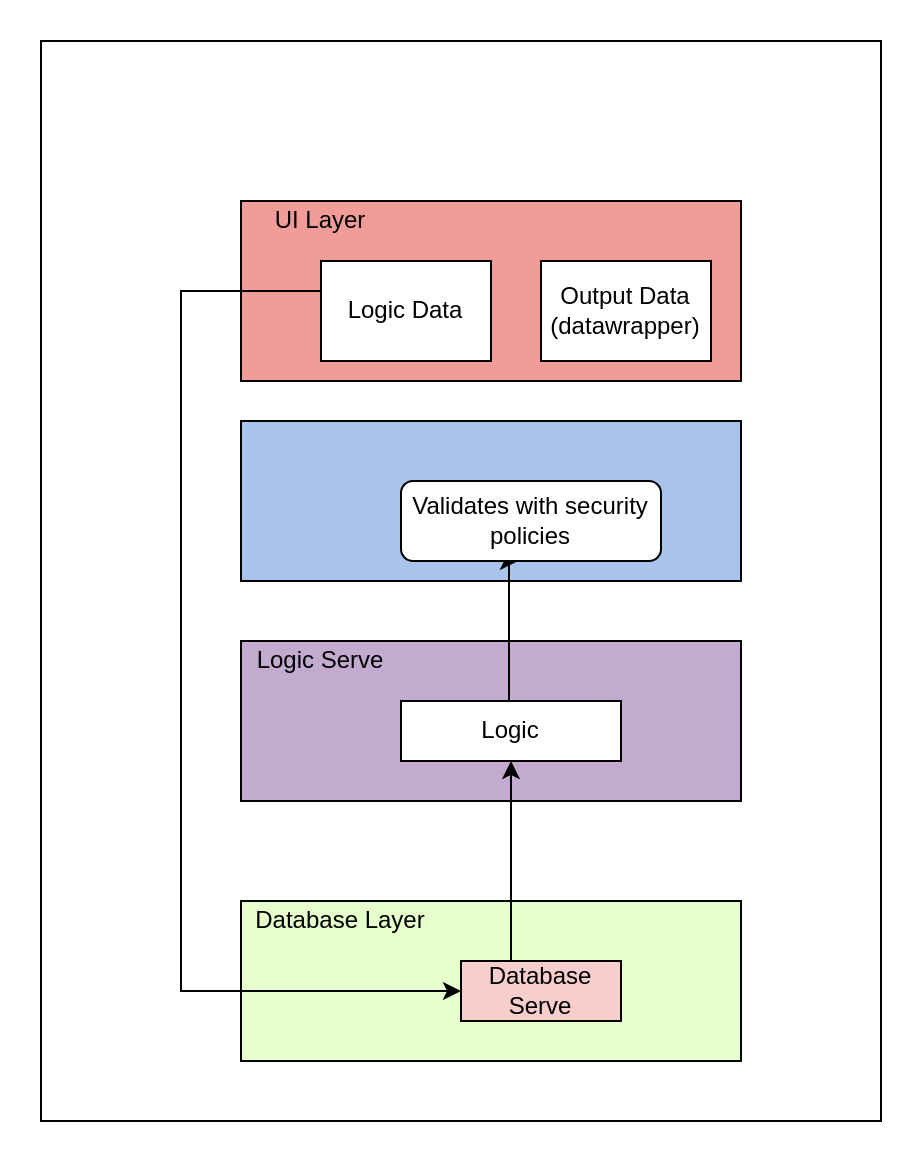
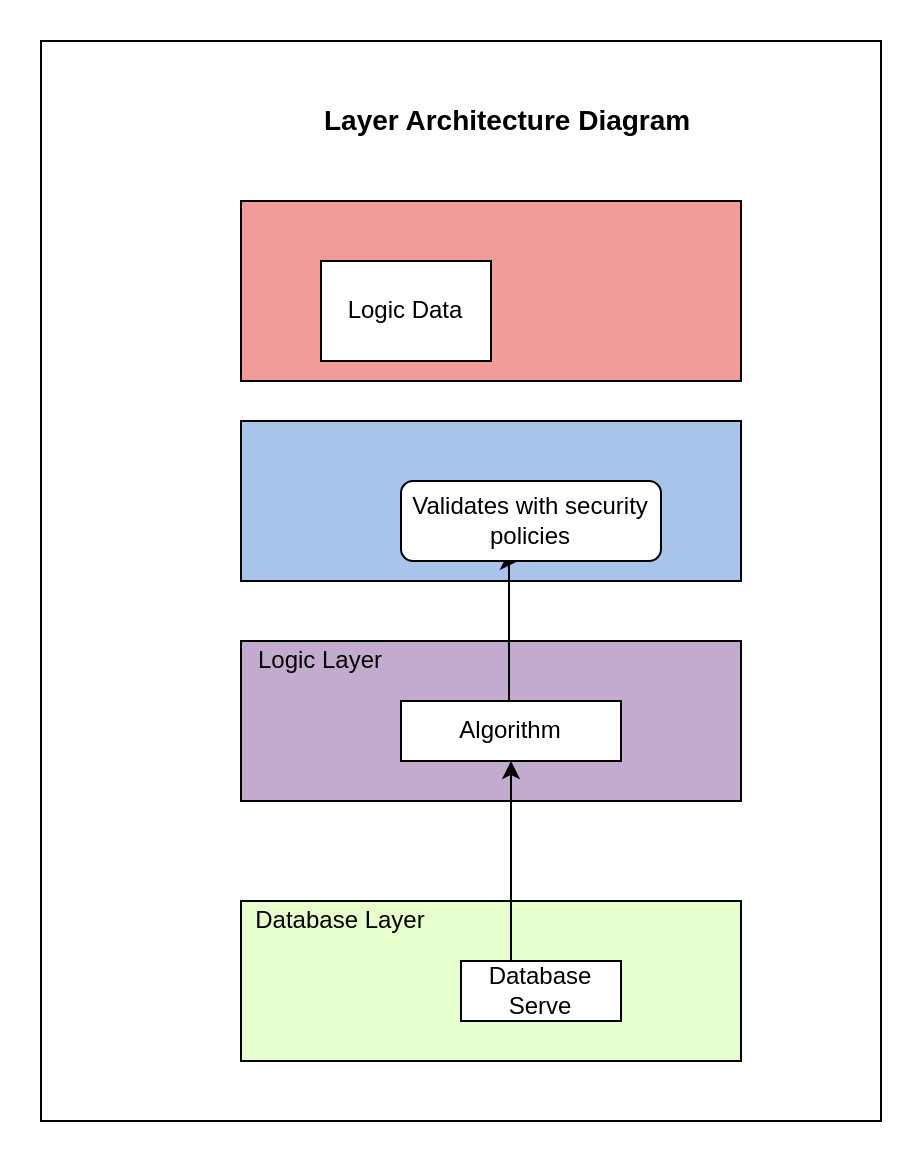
+ <mxCell id="18" value="&lt;b&gt;&lt;font style=&quot;font-size: 14px&quot;&gt;Layer Architecture Diagram&amp;nbsp;&lt;/font&gt;&lt;/b&gt;" style="text;html=1;strokeColor=none;fillColor=none;align=center;verticalAlign=middle;whiteSpace=wrap;rounded=0;" vertex="1" parent="1"><mxGeometry x="147.5" y="50" width="215" height="20" as="geometry" /></mxCell>
- <mxCell id="10" value="UI Layer" style="text;html=1;strokeColor=none;fillColor=none;align=center;verticalAlign=middle;whiteSpace=wrap;rounded=0;" vertex="1" parent="1"><mxGeometry x="125" y="100" width="70" height="20" as="geometry" /></mxCell>
- <mxCell id="17" value="Output Data&lt;br&gt;(datawrapper)" style="rounded=0;whiteSpace=wrap;html=1;" vertex="1" parent="1"><mxGeometry x="270" y="130" width="85" height="50" as="geometry" /></mxCell>
- <mxCell id="8" value="Logic Serve" style="text;html=1;strokeColor=none;fillColor=none;align=center;verticalAlign=middle;whiteSpace=wrap;rounded=0;" vertex="1" parent="1"><mxGeometry x="115" y="320" width="90" height="20" as="geometry" /></mxCell>
+ <mxCell id="8" value="Logic Layer" style="text;html=1;strokeColor=none;fillColor=none;align=center;verticalAlign=middle;whiteSpace=wrap;rounded=0;" vertex="1" parent="1"><mxGeometry x="115" y="320" width="90" height="20" as="geometry" /></mxCell>
- <mxCell id="11" style="edgeStyle=orthogonalEdgeStyle;rounded=0;orthogonalLoop=1;jettySize=auto;html=1;exitX=0;exitY=0.5;exitDx=0;exitDy=0;entryX=0;entryY=0.5;entryDx=0;entryDy=0;" edge="1" parent="1" source="12" target="5"><mxGeometry relative="1" as="geometry"><Array as="points"><mxPoint x="90" y="145" /><mxPoint x="90" y="495" /></Array></mxGeometry></mxCell>
- <mxCell id="14" value="Logic" style="rounded=0;whiteSpace=wrap;html=1;" vertex="1" parent="1"><mxGeometry x="200" y="350" width="110" height="30" as="geometry" /></mxCell>
+ <mxCell id="14" value="Algorithm" style="rounded=0;whiteSpace=wrap;html=1;" vertex="1" parent="1"><mxGeometry x="200" y="350" width="110" height="30" as="geometry" /></mxCell>
- <mxCell id="5" value="Database Serve" style="rounded=0;whiteSpace=wrap;html=1;fillColor=#f8cecc;" vertex="1" parent="1"><mxGeometry x="230" y="480" width="80" height="30" as="geometry" /></mxCell>
+ <mxCell id="5" value="Database Serve" style="rounded=0;whiteSpace=wrap;html=1;" vertex="1" parent="1"><mxGeometry x="230" y="480" width="80" height="30" as="geometry" /></mxCell>
